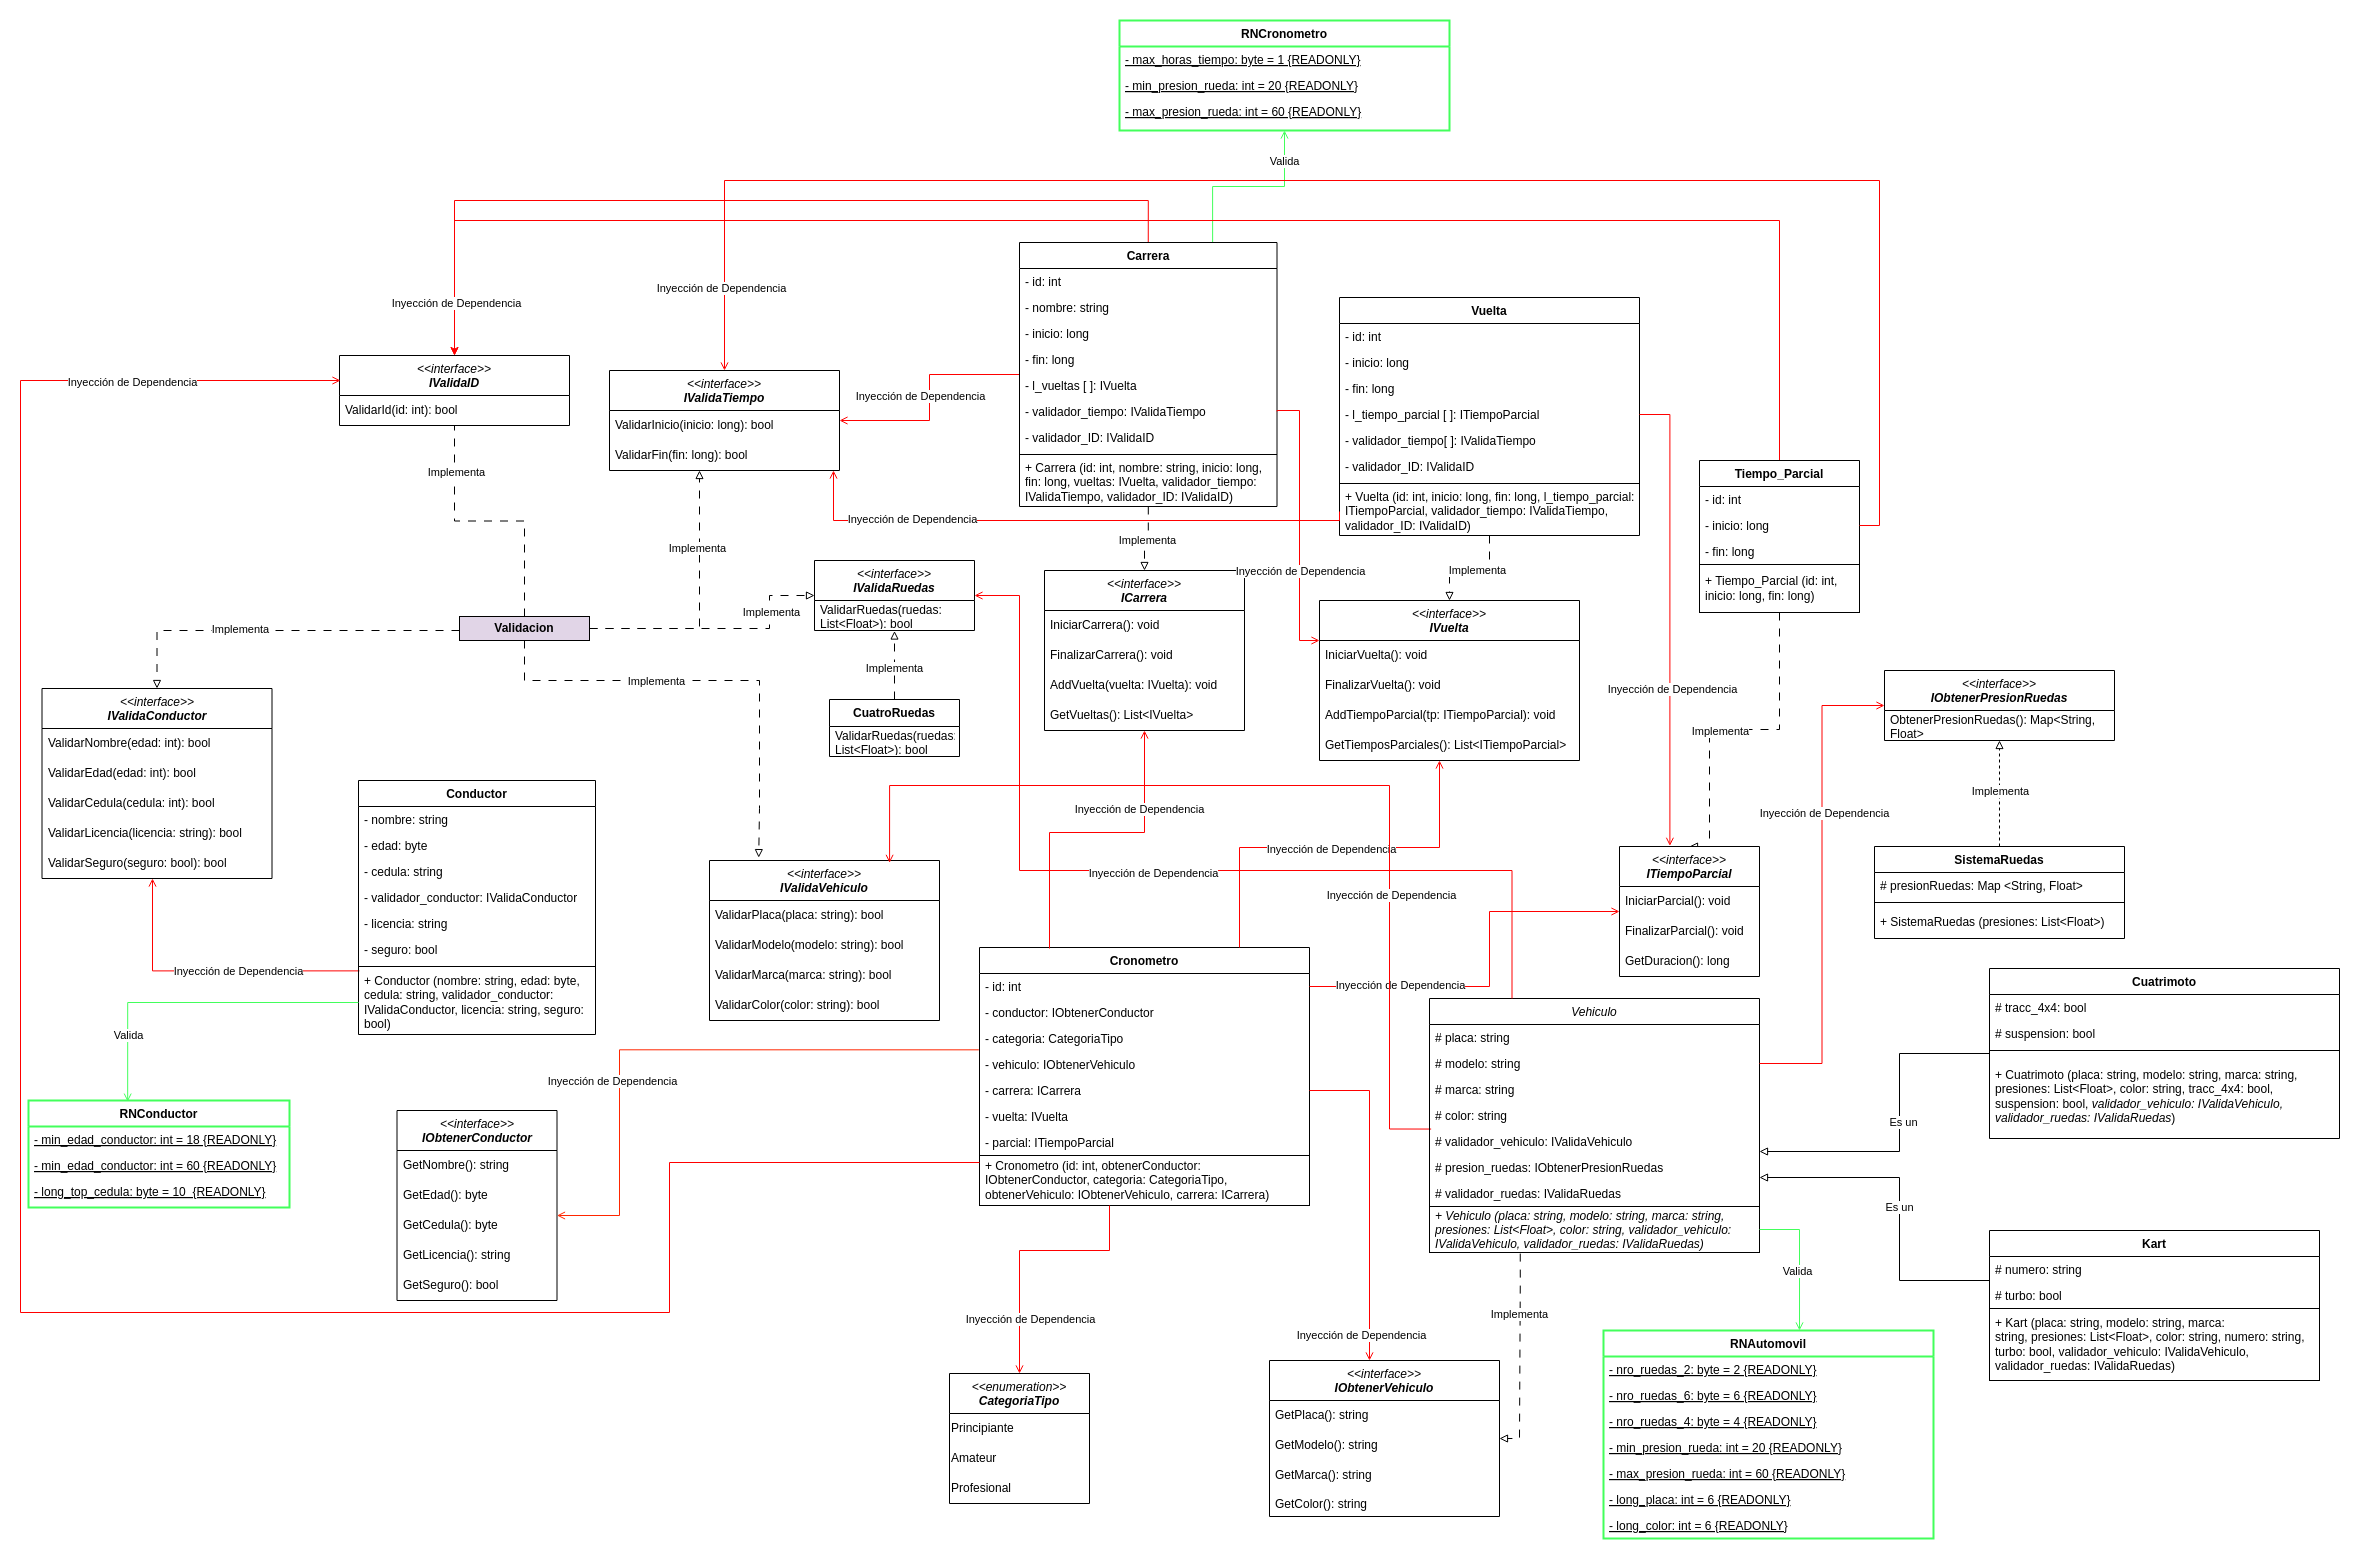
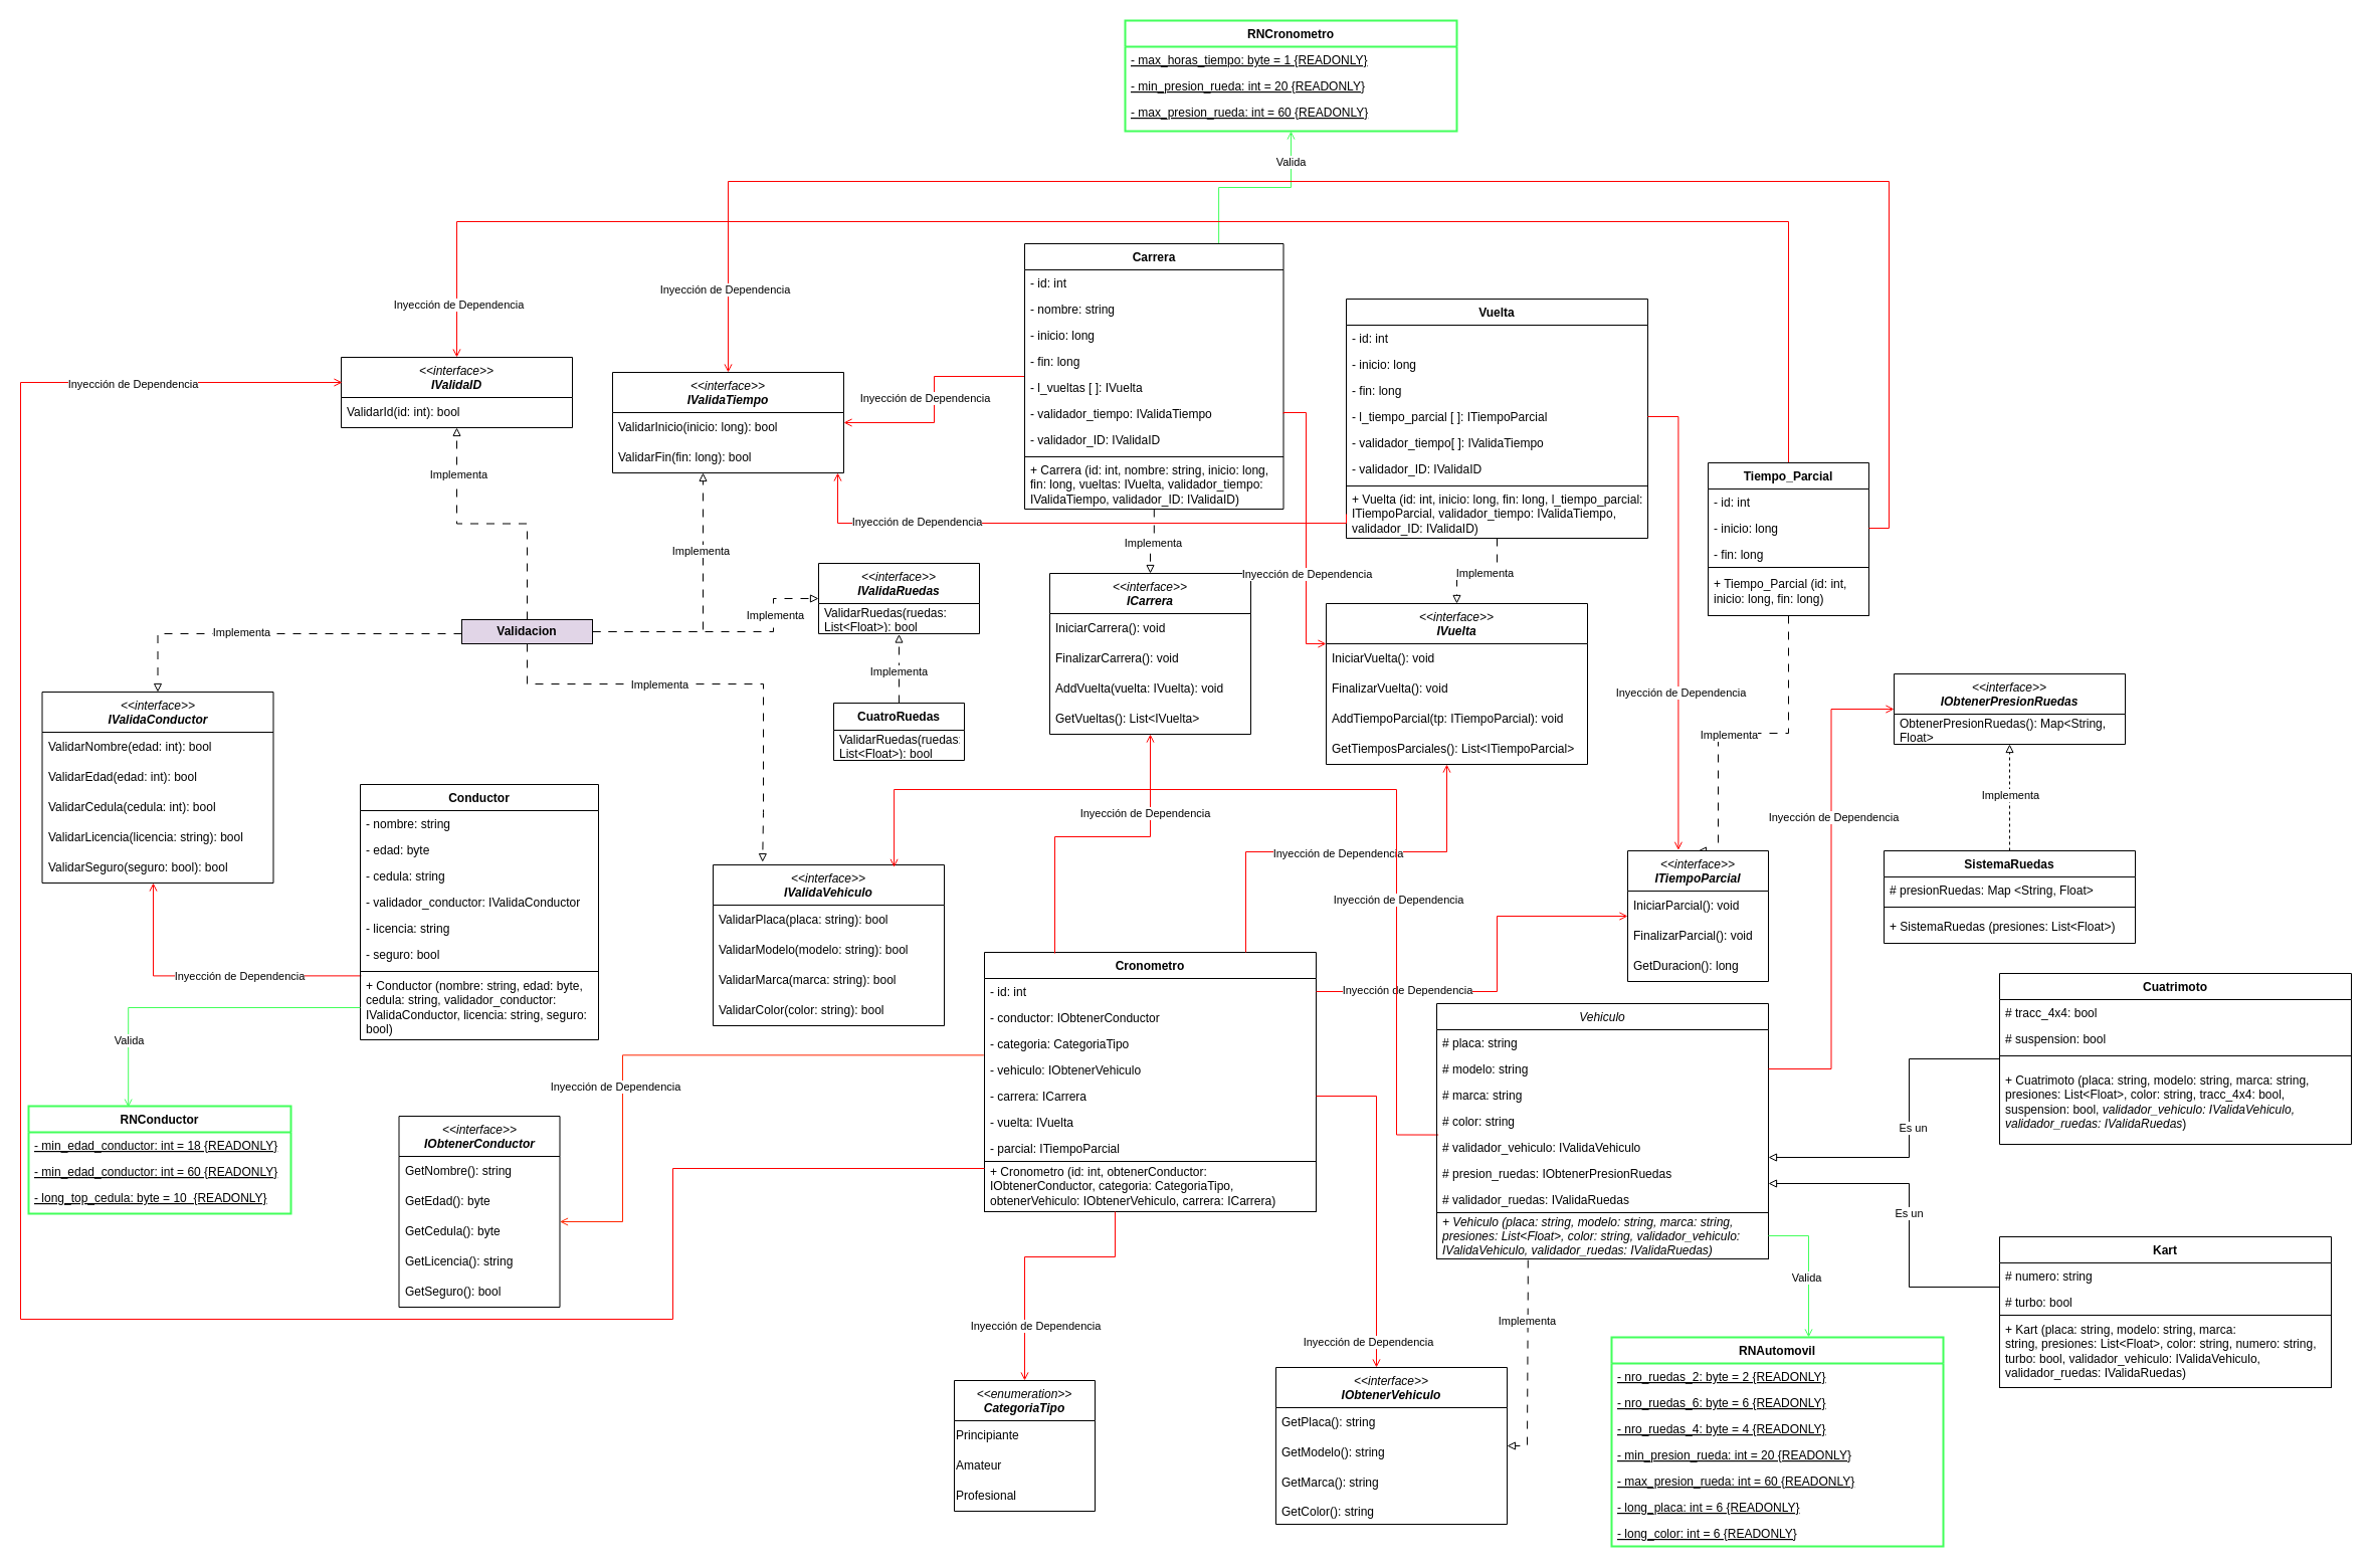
- <mxCell id="4" style="edgeStyle=orthogonalEdgeStyle;rounded=0;orthogonalLoop=1;jettySize=auto;html=1;exitX=0.5;exitY=0;exitDx=0;exitDy=0;entryX=0.5;entryY=0;entryDx=0;entryDy=0;strokeColor=light-dark(#FF0000,#FFFFFF);" parent="1" source="11" target="86" edge="1"><mxGeometry relative="1" as="geometry"><Array as="points"><mxPoint x="1148" y="200" /><mxPoint x="454" y="200" /></Array></mxGeometry></mxCell>
- <mxCell id="79" style="edgeStyle=orthogonalEdgeStyle;rounded=0;orthogonalLoop=1;jettySize=auto;html=1;dashed=1;dashPattern=8 8;endArrow=none;endFill=0;" parent="1" source="85" target="86" edge="1"><mxGeometry relative="1" as="geometry" /></mxCell>
+ <mxCell id="79" style="edgeStyle=orthogonalEdgeStyle;rounded=0;orthogonalLoop=1;jettySize=auto;html=1;dashed=1;dashPattern=8 8;endArrow=block;endFill=0;" parent="1" source="85" target="86" edge="1"><mxGeometry relative="1" as="geometry" /></mxCell>
- <mxCell id="142" style="edgeStyle=orthogonalEdgeStyle;rounded=0;orthogonalLoop=1;jettySize=auto;html=1;exitX=0.25;exitY=0;exitDx=0;exitDy=0;entryX=1;entryY=0.5;entryDx=0;entryDy=0;strokeColor=#FF0000;endArrow=open;endFill=0;" parent="1" source="133" target="144" edge="1"><mxGeometry relative="1" as="geometry"><mxPoint x="1029" y="900" as="sourcePoint" /><Array as="points"><mxPoint x="1511" y="870" /><mxPoint x="1019" y="870" /><mxPoint x="1019" y="595" /></Array></mxGeometry></mxCell>
- <mxCell id="143" value="Inyección de Dependencia" style="edgeLabel;html=1;align=center;verticalAlign=middle;resizable=0;points=[];" parent="142" vertex="1" connectable="0"><mxGeometry x="-0.002" y="2" relative="1" as="geometry"><mxPoint x="-18" as="offset" /></mxGeometry></mxCell>
